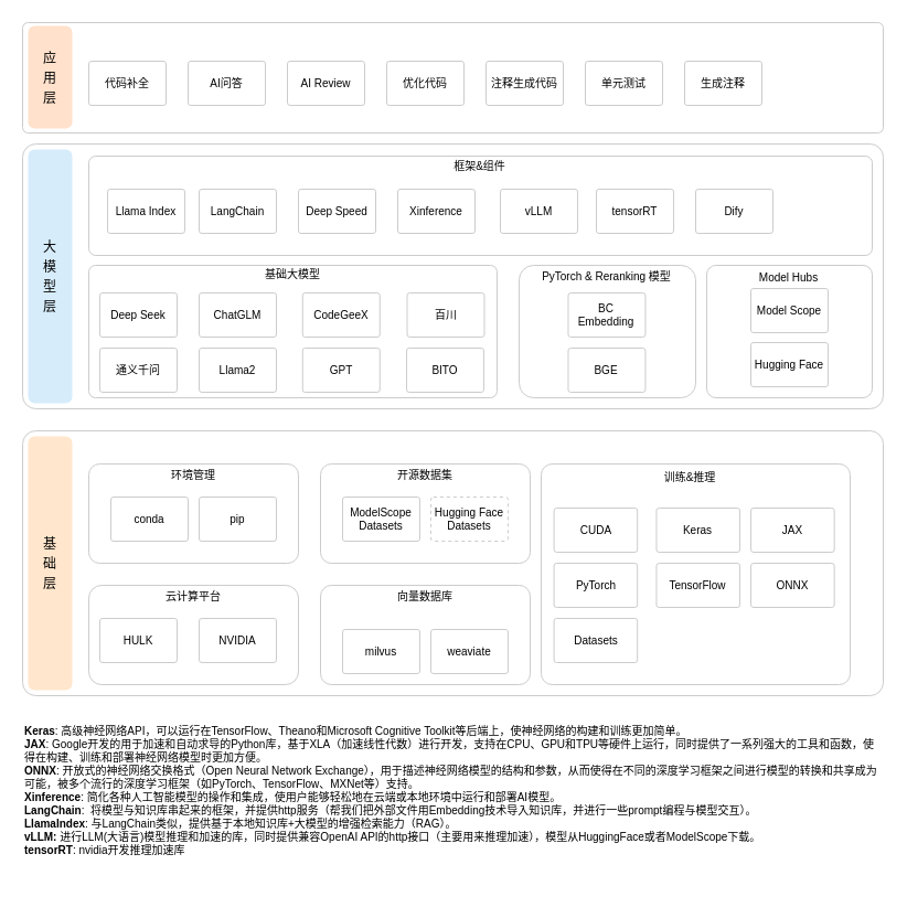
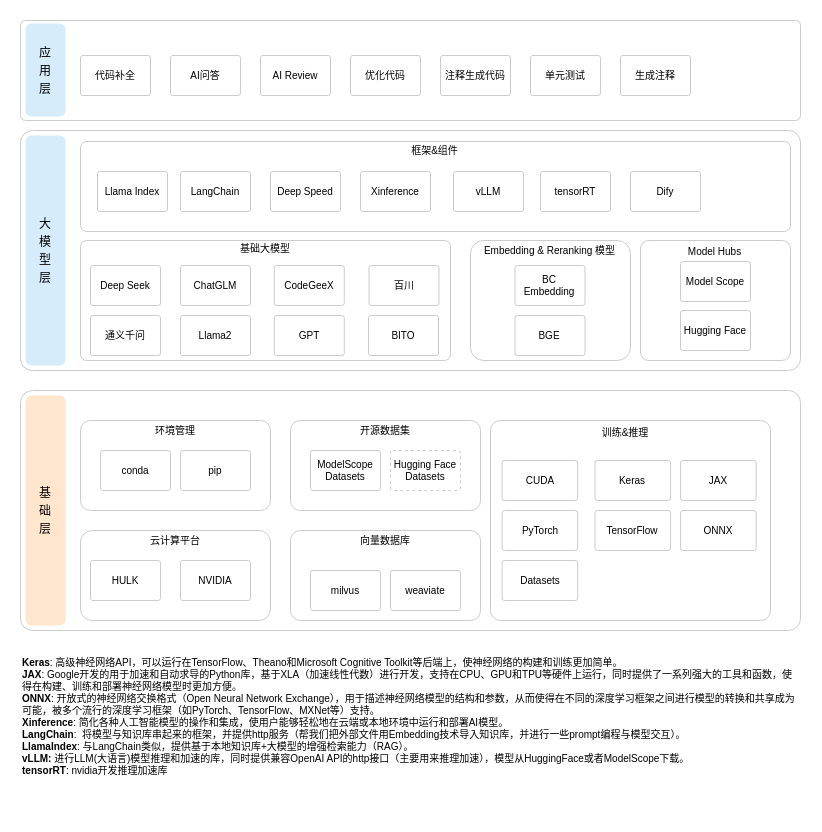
- <mxCell id="71" value="&lt;p style=&quot;line-height: 50%;&quot;&gt;应&lt;/p&gt;&lt;p style=&quot;line-height: 50%;&quot;&gt;用&lt;/p&gt;&lt;p style=&quot;line-height: 50%;&quot;&gt;层&lt;/p&gt;" style="rounded=1;whiteSpace=wrap;html=1;shadow=0;glass=0;sketch=0;fillColor=#FFE1CC;strokeColor=none;verticalAlign=middle;horizontal=1;" parent="69" vertex="1"><mxGeometry x="5" y="3.083" width="40" height="93" as="geometry" /></mxCell>
+ <mxCell id="71" value="&lt;p style=&quot;line-height: 50%;&quot;&gt;应&lt;/p&gt;&lt;p style=&quot;line-height: 50%;&quot;&gt;用&lt;/p&gt;&lt;p style=&quot;line-height: 50%;&quot;&gt;层&lt;/p&gt;" style="rounded=1;whiteSpace=wrap;html=1;shadow=0;glass=0;sketch=0;fillColor=#d6ecfb;strokeColor=none;verticalAlign=middle;horizontal=1;" parent="69" vertex="1"><mxGeometry x="5" y="3.083" width="40" height="93" as="geometry" /></mxCell>
- <mxCell id="11" value="&lt;span style=&quot;font-size: 10px;&quot;&gt;PyTorch &amp;amp; Reranking 模型&lt;/span&gt;" style="text;html=1;strokeColor=none;fillColor=none;align=center;verticalAlign=middle;whiteSpace=wrap;rounded=0;" parent="9" vertex="1"><mxGeometry x="10" y="5" width="138.95" height="10" as="geometry" /></mxCell>
+ <mxCell id="11" value="&lt;span style=&quot;font-size: 10px;&quot;&gt;Embedding &amp;amp; Reranking 模型&lt;/span&gt;" style="text;html=1;strokeColor=none;fillColor=none;align=center;verticalAlign=middle;whiteSpace=wrap;rounded=0;" parent="9" vertex="1"><mxGeometry x="10" y="5" width="138.95" height="10" as="geometry" /></mxCell>
